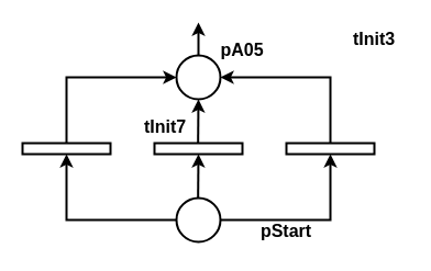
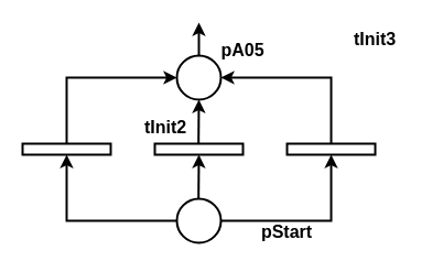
- <mxCell id="16" value="&lt;font size=&quot;1&quot;&gt;&lt;b style=&quot;font-size: 16px;&quot;&gt;tInit7&lt;/b&gt;&lt;/font&gt;" style="text;html=1;strokeColor=none;fillColor=none;align=center;verticalAlign=middle;whiteSpace=wrap;rounded=0;" vertex="1" parent="1"><mxGeometry x="120" y="100" width="60" height="30" as="geometry" /></mxCell>
+ <mxCell id="16" value="&lt;font size=&quot;1&quot;&gt;&lt;b style=&quot;font-size: 16px;&quot;&gt;tInit2&lt;/b&gt;&lt;/font&gt;" style="text;html=1;strokeColor=none;fillColor=none;align=center;verticalAlign=middle;whiteSpace=wrap;rounded=0;" vertex="1" parent="1"><mxGeometry x="120" y="100" width="60" height="30" as="geometry" /></mxCell>
